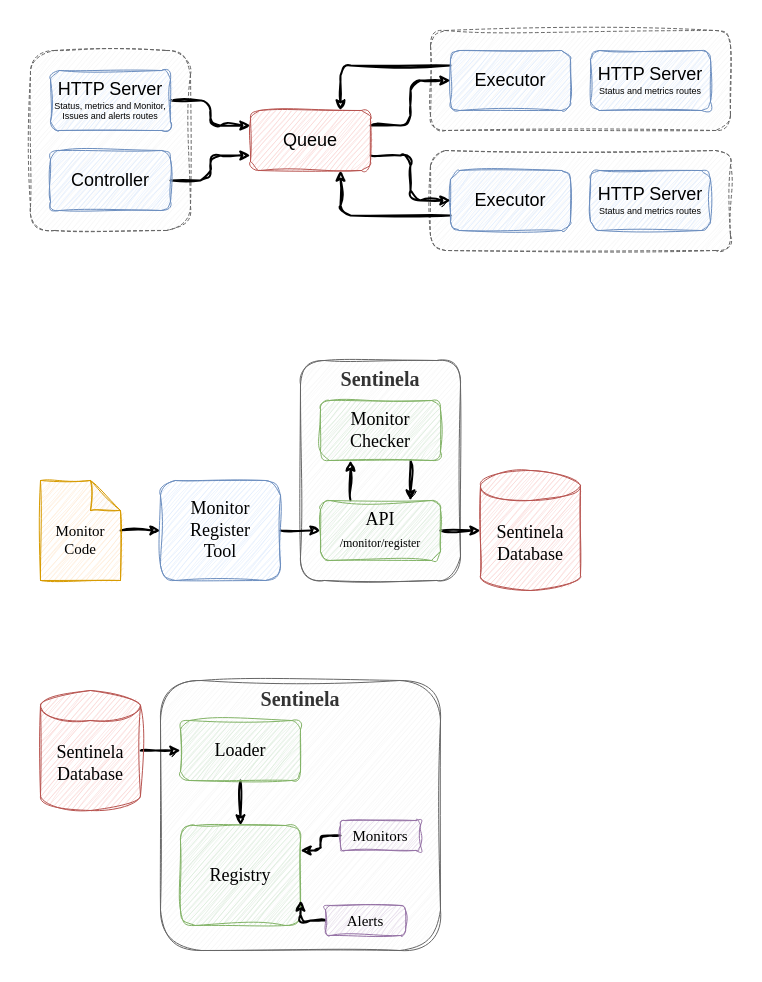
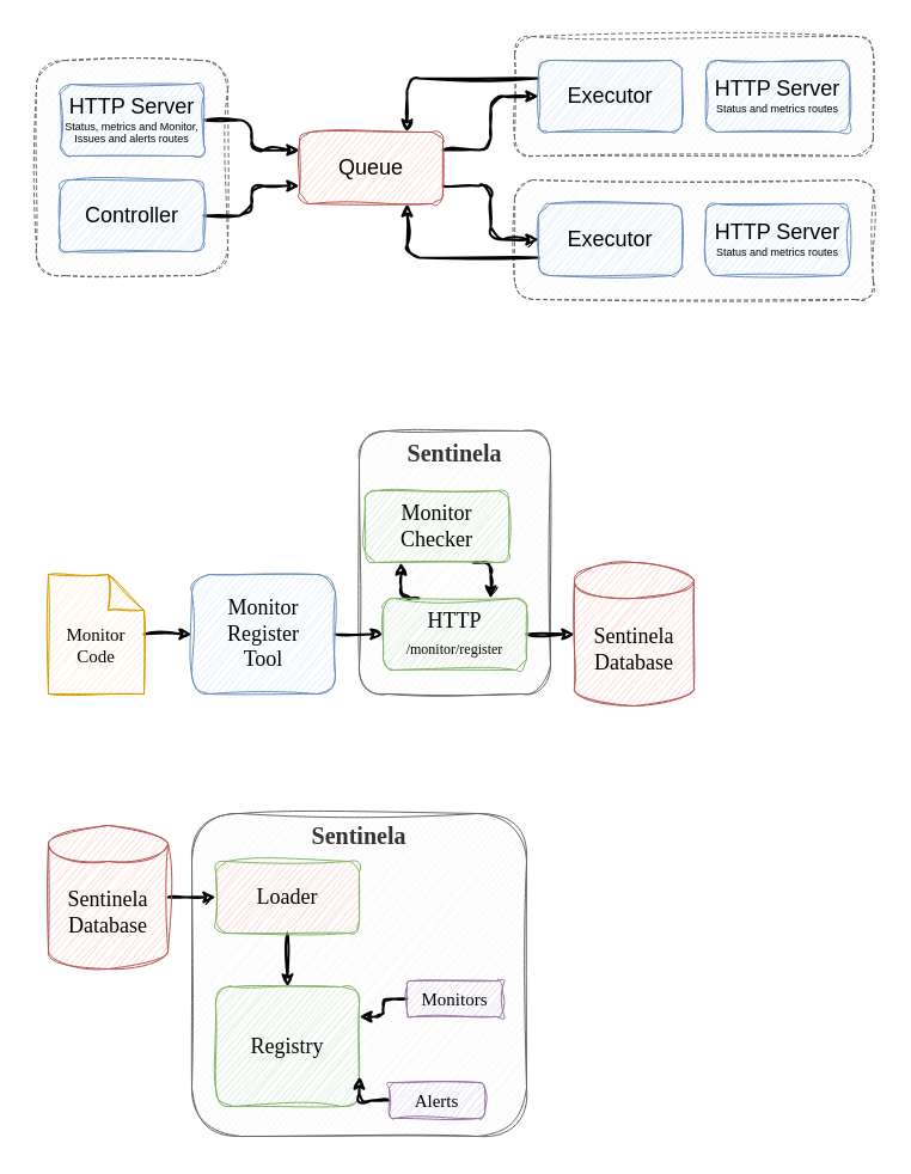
- <mxCell id="28" value="&lt;div style=&quot;font-size: 18px;&quot;&gt;Monitor&lt;/div&gt;&lt;div style=&quot;font-size: 18px;&quot;&gt;Checker&lt;/div&gt;" style="rounded=1;whiteSpace=wrap;html=1;sketch=1;hachureGap=4;jiggle=2;curveFitting=1;fontFamily=Architects Daughter;fontSource=https%3A%2F%2Ffonts.googleapis.com%2Fcss%3Ffamily%3DArchitects%2BDaughter;fontSize=18;fillColor=#d5e8d4;strokeColor=#82b366;" parent="1" vertex="1"><mxGeometry x="320" y="400" width="120" height="60" as="geometry" /></mxCell>
+ <mxCell id="28" value="&lt;div style=&quot;font-size: 18px;&quot;&gt;Monitor&lt;/div&gt;&lt;div style=&quot;font-size: 18px;&quot;&gt;Checker&lt;/div&gt;" style="rounded=1;whiteSpace=wrap;html=1;sketch=1;hachureGap=4;jiggle=2;curveFitting=1;fontFamily=Architects Daughter;fontSource=https%3A%2F%2Ffonts.googleapis.com%2Fcss%3Ffamily%3DArchitects%2BDaughter;fontSize=18;fillColor=#d5e8d4;strokeColor=#82b366;" parent="1" vertex="1"><mxGeometry x="305" y="410" width="120" height="60" as="geometry" /></mxCell>
- <mxCell id="31" value="&lt;div style=&quot;font-size: 18px;&quot;&gt;&lt;span style=&quot;background-color: initial;&quot;&gt;API&lt;/span&gt;&lt;/div&gt;&lt;div style=&quot;&quot;&gt;&lt;font style=&quot;font-size: 12px;&quot;&gt;/monitor/register&lt;/font&gt;&lt;/div&gt;" style="rounded=1;whiteSpace=wrap;html=1;sketch=1;hachureGap=4;jiggle=2;curveFitting=1;fontFamily=Architects Daughter;fontSource=https%3A%2F%2Ffonts.googleapis.com%2Fcss%3Ffamily%3DArchitects%2BDaughter;fontSize=18;fillColor=#d5e8d4;strokeColor=#82b366;" parent="1" vertex="1"><mxGeometry x="320" y="500" width="120" height="60" as="geometry" /></mxCell>
+ <mxCell id="31" value="&lt;div style=&quot;font-size: 18px;&quot;&gt;&lt;span style=&quot;background-color: initial;&quot;&gt;HTTP&lt;/span&gt;&lt;/div&gt;&lt;div style=&quot;&quot;&gt;&lt;font style=&quot;font-size: 12px;&quot;&gt;/monitor/register&lt;/font&gt;&lt;/div&gt;" style="rounded=1;whiteSpace=wrap;html=1;sketch=1;hachureGap=4;jiggle=2;curveFitting=1;fontFamily=Architects Daughter;fontSource=https%3A%2F%2Ffonts.googleapis.com%2Fcss%3Ffamily%3DArchitects%2BDaughter;fontSize=18;fillColor=#d5e8d4;strokeColor=#82b366;" parent="1" vertex="1"><mxGeometry x="320" y="500" width="120" height="60" as="geometry" /></mxCell>
- <mxCell id="34" value="&lt;div style=&quot;font-size: 18px;&quot;&gt;Loader&lt;/div&gt;" style="rounded=1;whiteSpace=wrap;html=1;sketch=1;hachureGap=4;jiggle=2;curveFitting=1;fontFamily=Architects Daughter;fontSource=https%3A%2F%2Ffonts.googleapis.com%2Fcss%3Ffamily%3DArchitects%2BDaughter;fontSize=18;fillColor=#d5e8d4;strokeColor=#82b366;" parent="1" vertex="1"><mxGeometry x="180" y="720" width="120" height="60" as="geometry" /></mxCell>
+ <mxCell id="34" value="&lt;div style=&quot;font-size: 18px;&quot;&gt;Loader&lt;/div&gt;" style="rounded=1;whiteSpace=wrap;html=1;sketch=1;hachureGap=4;jiggle=2;curveFitting=1;fontFamily=Architects Daughter;fontSource=https%3A%2F%2Ffonts.googleapis.com%2Fcss%3Ffamily%3DArchitects%2BDaughter;fontSize=18;fillColor=#f8cecc;strokeColor=#82b366;" parent="1" vertex="1"><mxGeometry x="180" y="720" width="120" height="60" as="geometry" /></mxCell>
